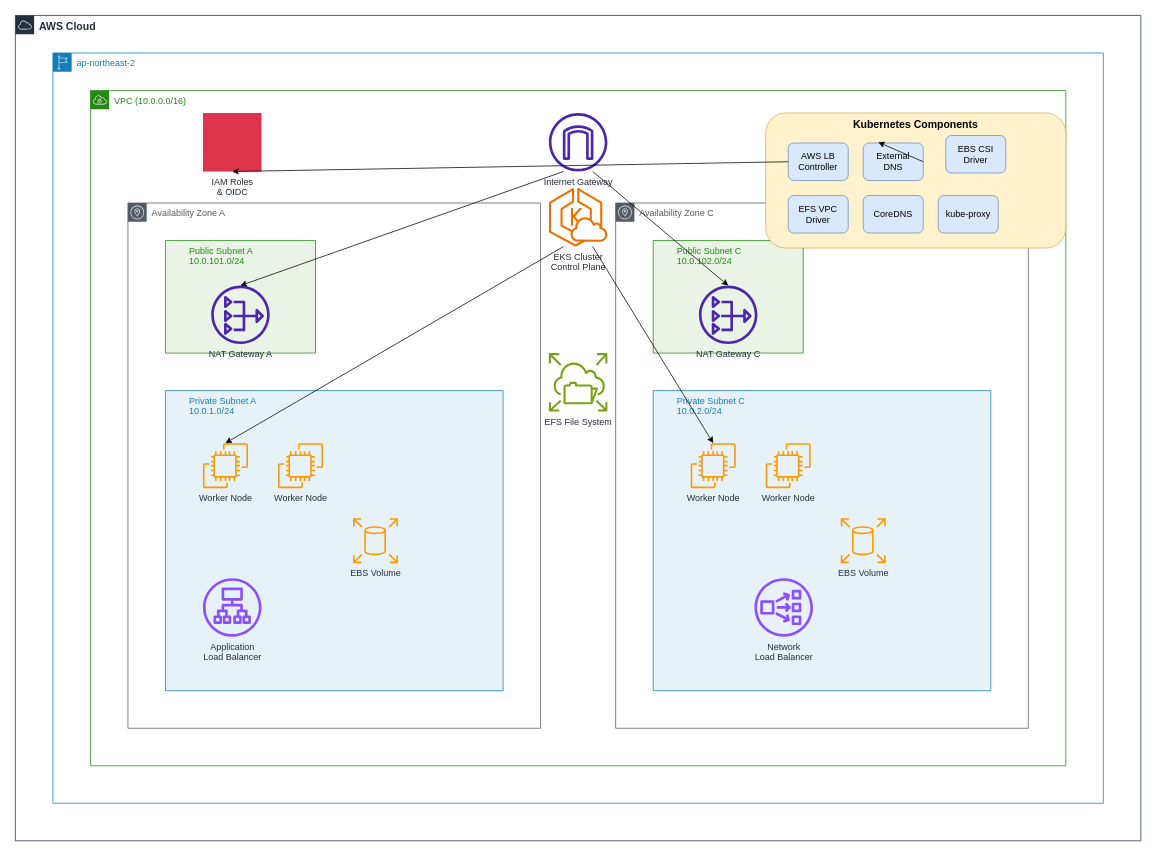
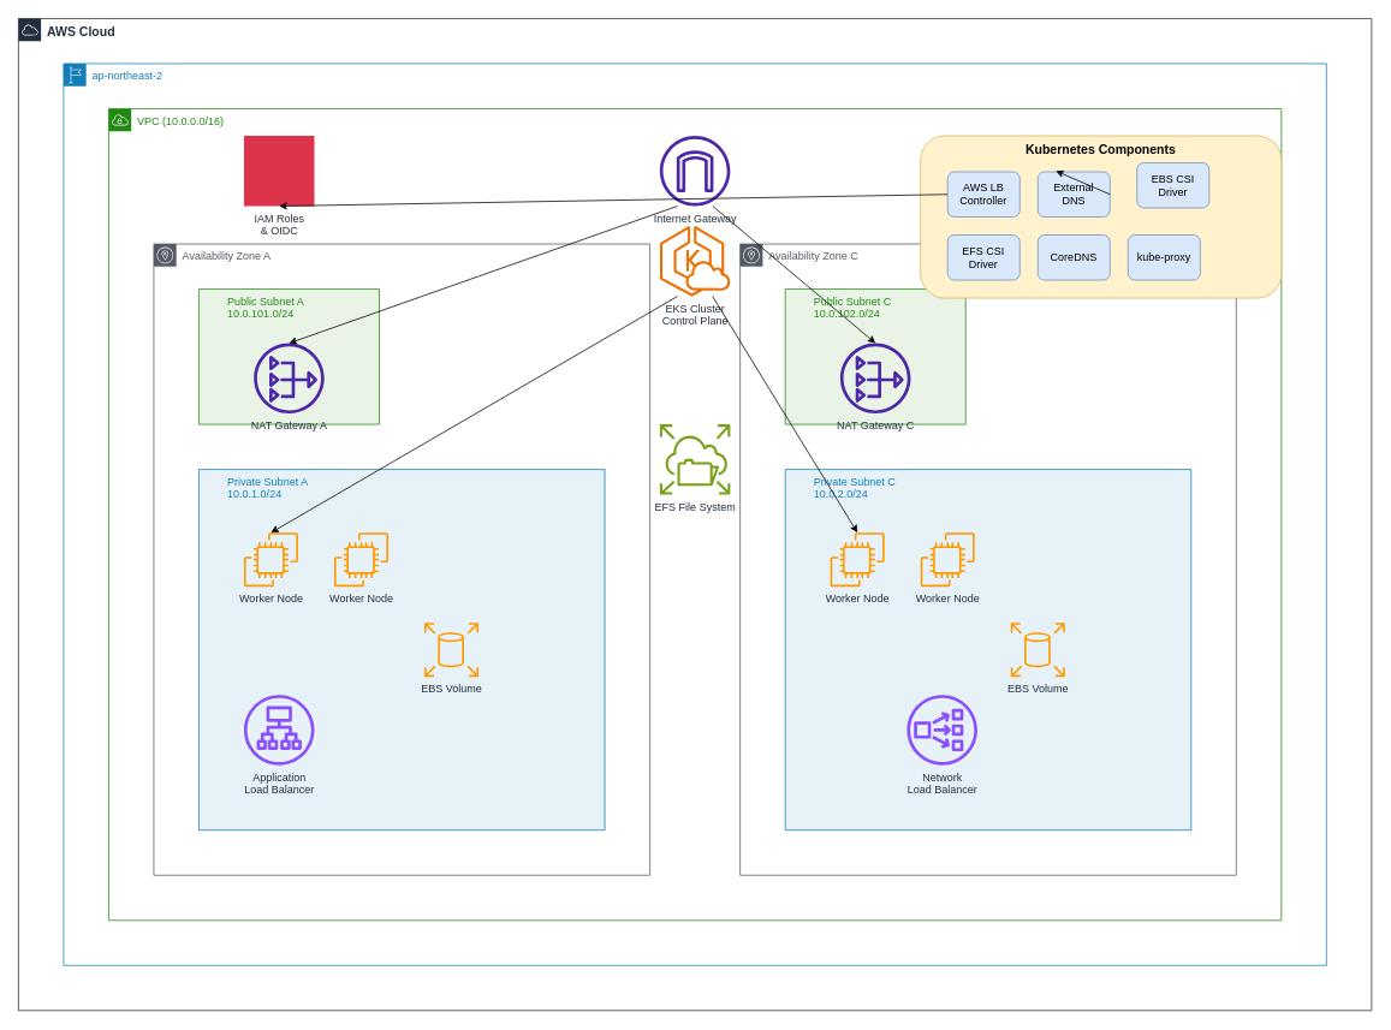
- <mxCell id="29" value="EFS VPC&#10;Driver" style="rounded=1;whiteSpace=wrap;html=1;fillColor=#dae8fc;strokeColor=#6c8ebf;" vertex="1" parent="1"><mxGeometry x="1050" y="260" width="80" height="50" as="geometry" /></mxCell>
+ <mxCell id="29" value="EFS CSI&#10;Driver" style="rounded=1;whiteSpace=wrap;html=1;fillColor=#dae8fc;strokeColor=#6c8ebf;" vertex="1" parent="1"><mxGeometry x="1050" y="260" width="80" height="50" as="geometry" /></mxCell>
